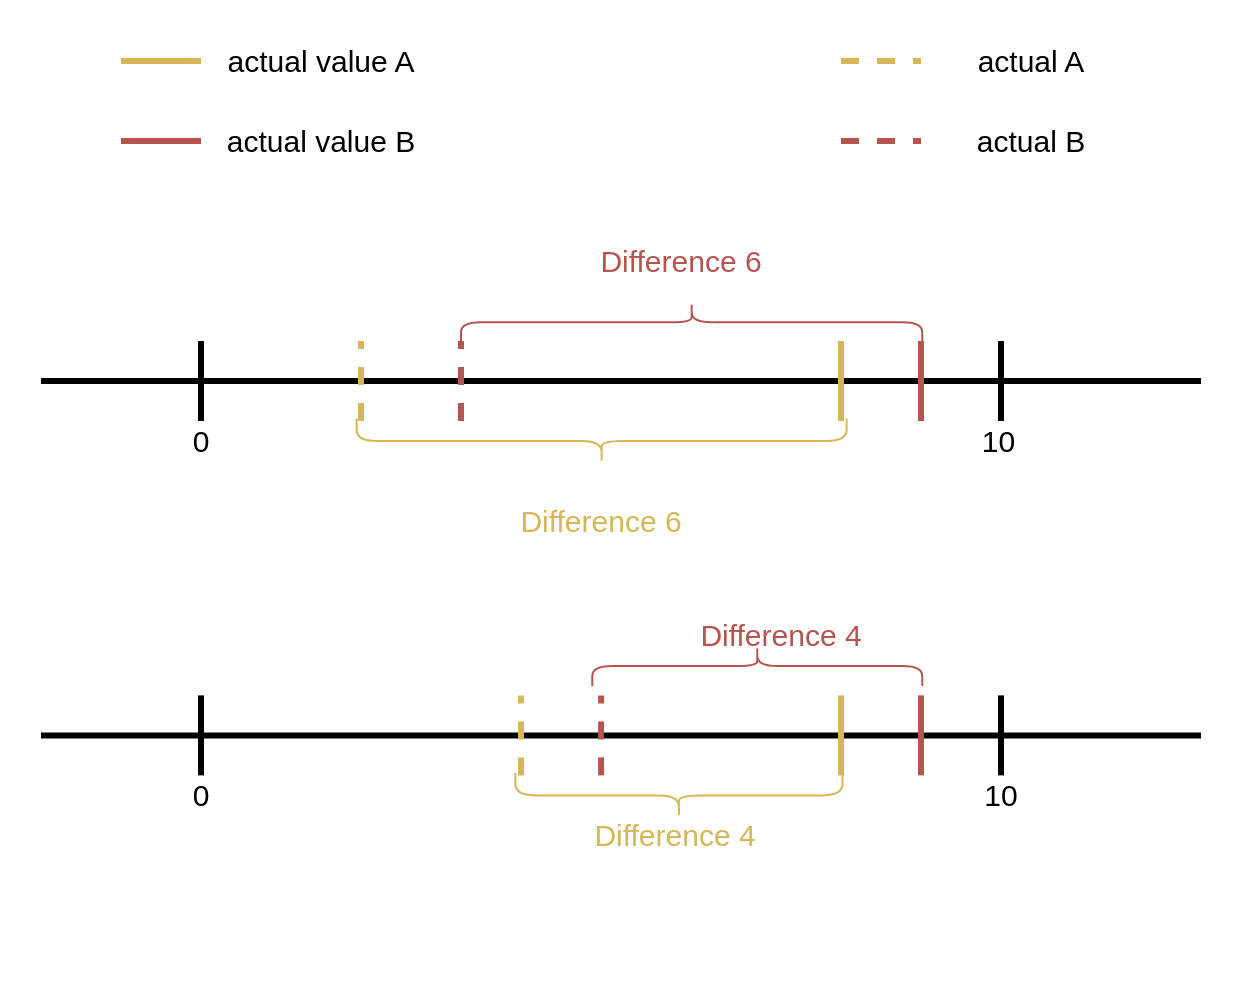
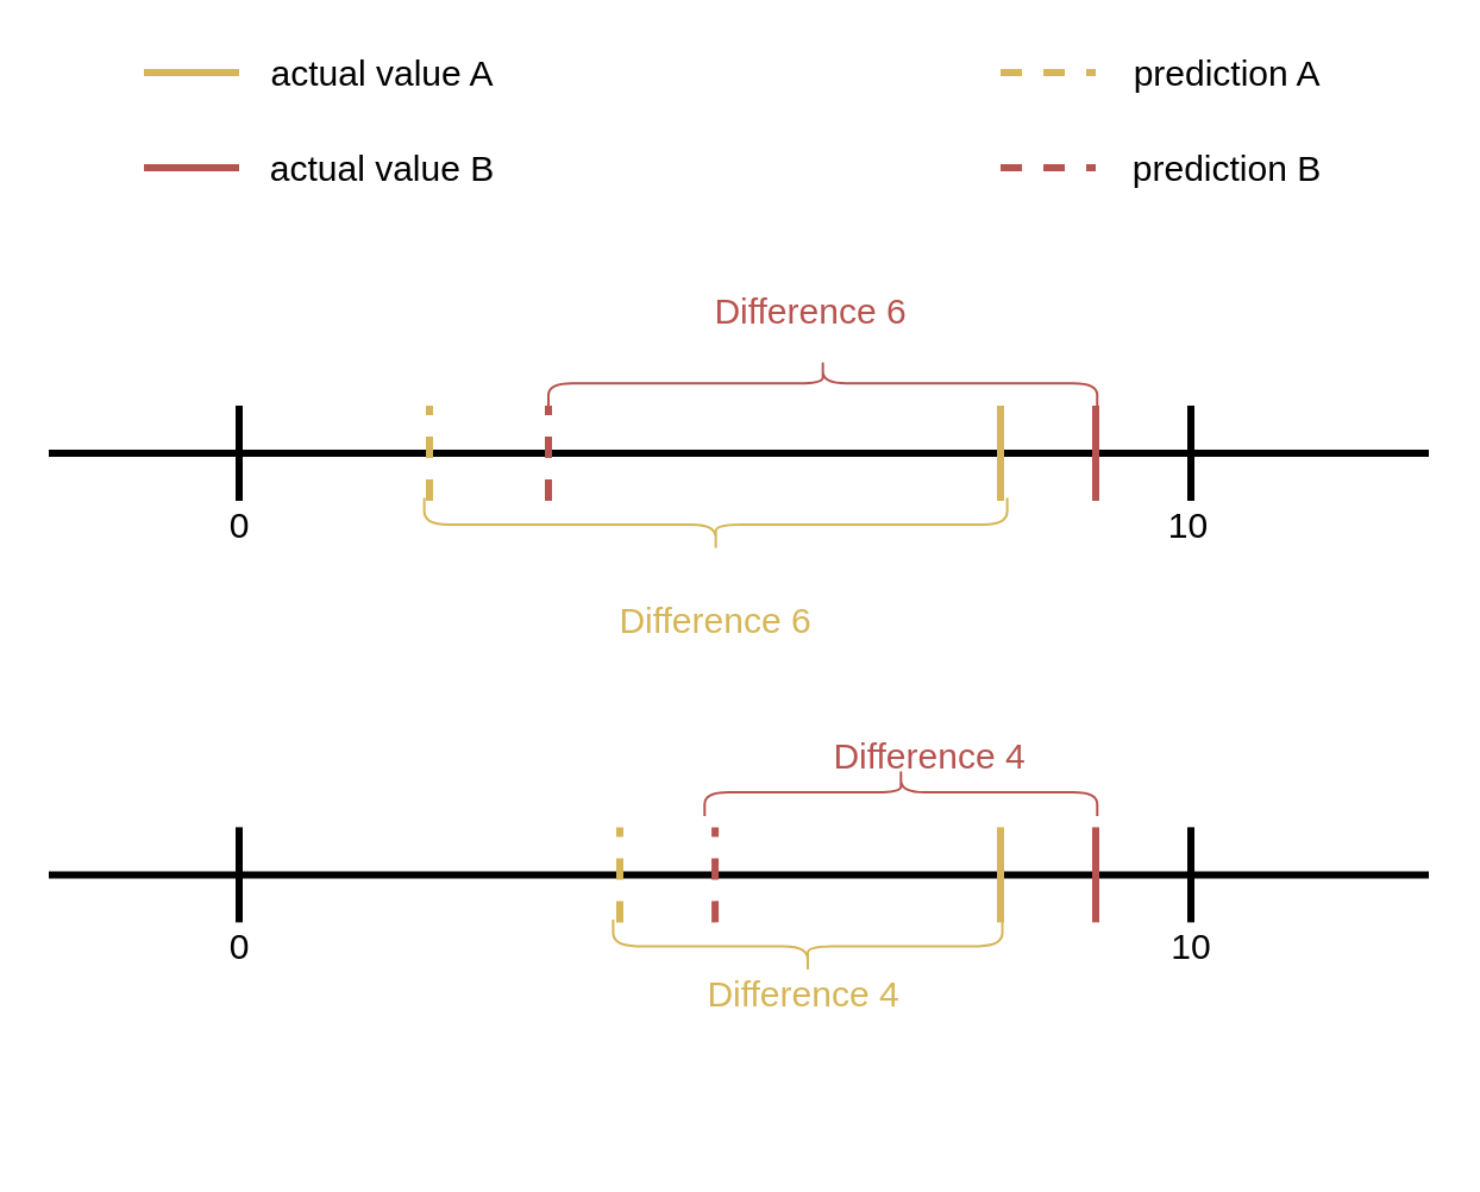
- <mxCell id="14" value="actual A" style="text;html=1;align=center;verticalAlign=middle;resizable=0;points=[];autosize=1;strokeColor=none;fillColor=none;fontSize=15;" vertex="1" parent="1"><mxGeometry x="470" y="20" width="90" height="20" as="geometry" /></mxCell>
+ <mxCell id="14" value="prediction A" style="text;html=1;align=center;verticalAlign=middle;resizable=0;points=[];autosize=1;strokeColor=none;fillColor=none;fontSize=15;" vertex="1" parent="1"><mxGeometry x="470" y="20" width="90" height="20" as="geometry" /></mxCell>
- <mxCell id="16" value="actual B" style="text;html=1;align=center;verticalAlign=middle;resizable=0;points=[];autosize=1;strokeColor=none;fillColor=none;fontSize=15;" vertex="1" parent="1"><mxGeometry x="470" y="60" width="90" height="20" as="geometry" /></mxCell>
+ <mxCell id="16" value="prediction B" style="text;html=1;align=center;verticalAlign=middle;resizable=0;points=[];autosize=1;strokeColor=none;fillColor=none;fontSize=15;" vertex="1" parent="1"><mxGeometry x="470" y="60" width="90" height="20" as="geometry" /></mxCell>
